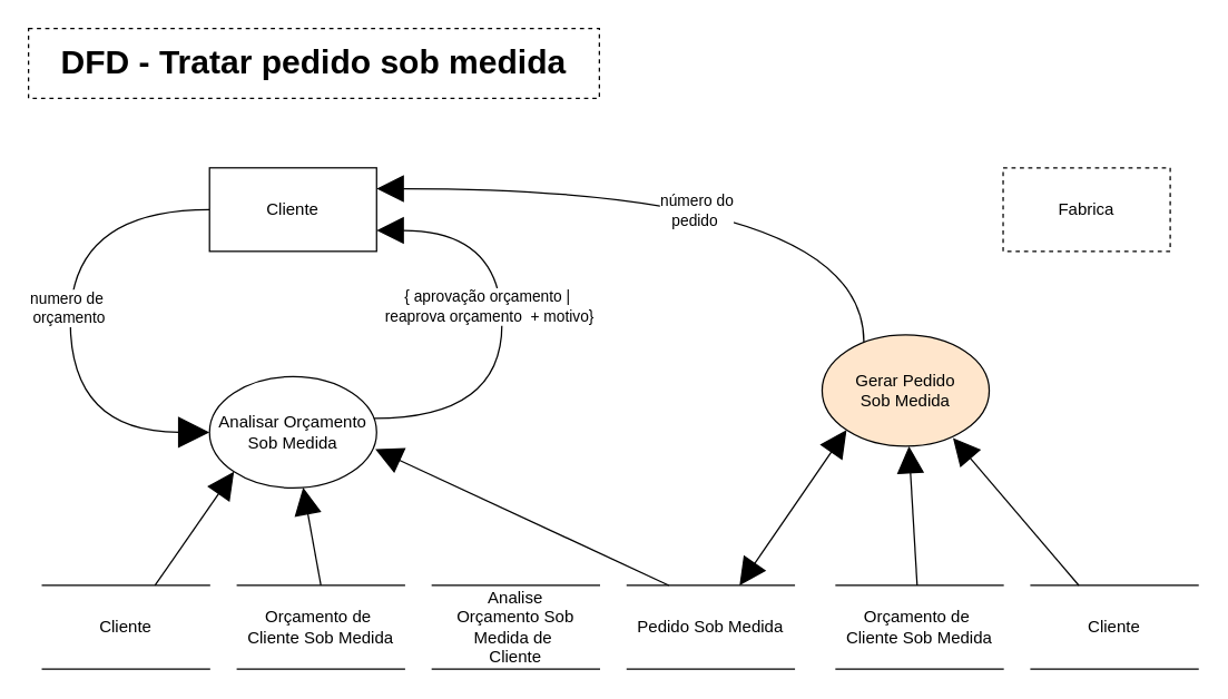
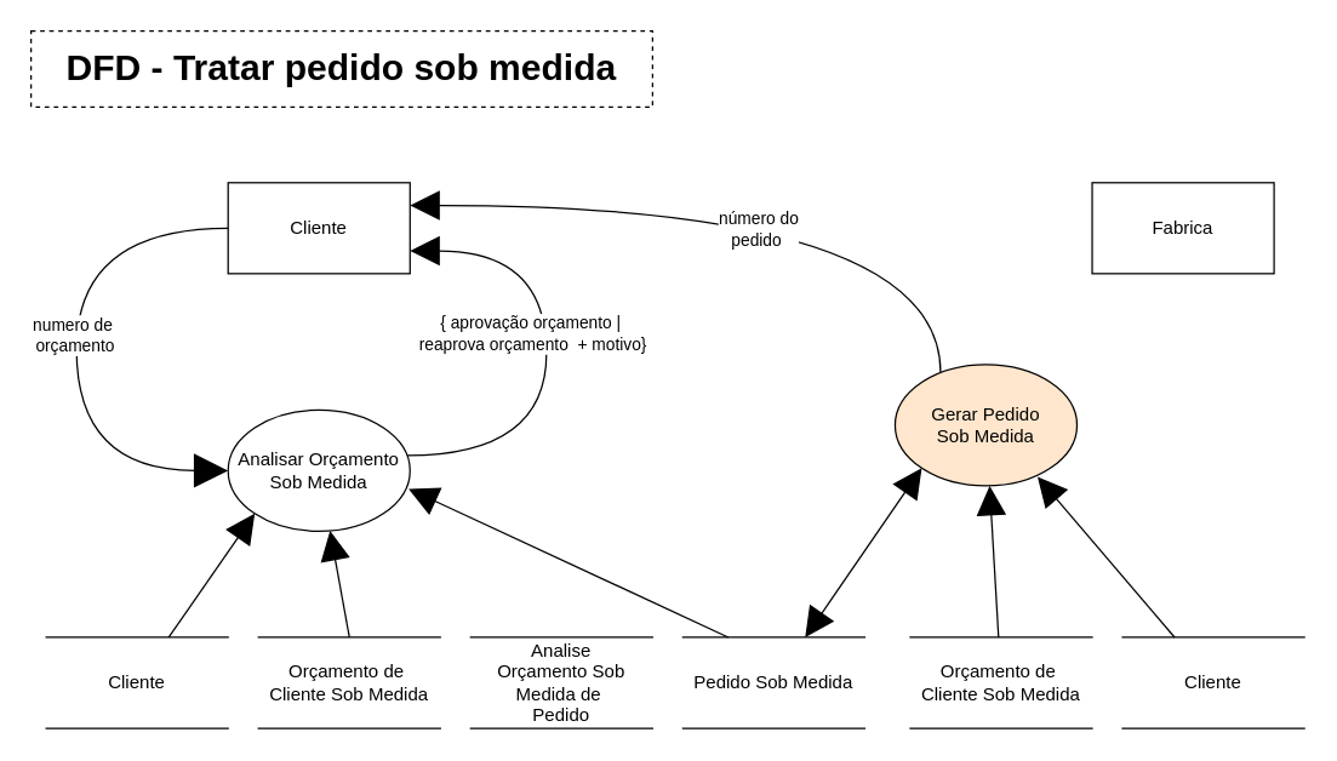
- <mxCell id="24" value="Fabrica" style="rounded=0;whiteSpace=wrap;html=1;dashed=1;" vertex="1" parent="1"><mxGeometry x="720" y="120" width="120" height="60" as="geometry" /></mxCell>
+ <mxCell id="24" value="Fabrica" style="rounded=0;whiteSpace=wrap;html=1;" vertex="1" parent="1"><mxGeometry x="720" y="120" width="120" height="60" as="geometry" /></mxCell>
- <mxCell id="13" value="Analise &lt;br&gt;Orçamento Sob Medida de&amp;nbsp;&lt;br&gt;Cliente" style="shape=partialRectangle;whiteSpace=wrap;html=1;left=0;right=0;fillColor=none;" vertex="1" parent="1"><mxGeometry x="310" y="420" width="120" height="60" as="geometry" /></mxCell>
+ <mxCell id="13" value="Analise &lt;br&gt;Orçamento Sob Medida de&amp;nbsp;&lt;br&gt;Pedido" style="shape=partialRectangle;whiteSpace=wrap;html=1;left=0;right=0;fillColor=none;" vertex="1" parent="1"><mxGeometry x="310" y="420" width="120" height="60" as="geometry" /></mxCell>
